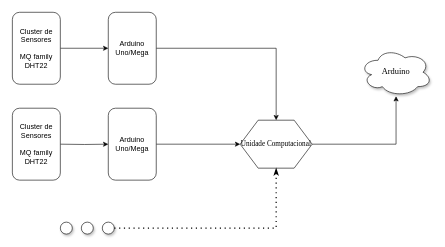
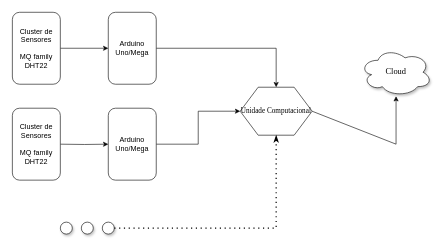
- <mxCell id="16" value="Arduino" style="ellipse;shape=cloud;whiteSpace=wrap;html=1;shadow=1;fontFamily=Verdana;fontSize=14;" vertex="1" parent="1"><mxGeometry x="600" y="80" width="120" height="80" as="geometry" /></mxCell>
+ <mxCell id="16" value="Cloud" style="ellipse;shape=cloud;whiteSpace=wrap;html=1;shadow=1;fontFamily=Verdana;fontSize=14;" vertex="1" parent="1"><mxGeometry x="600" y="80" width="120" height="80" as="geometry" /></mxCell>
- <mxCell id="2" value="Unidade Computacional" style="shape=hexagon;perimeter=hexagonPerimeter;whiteSpace=wrap;html=1;rounded=0;shadow=0;labelBackgroundColor=none;strokeWidth=1;fontFamily=Verdana;fontSize=12;align=center;" parent="1" vertex="1"><mxGeometry x="400" y="200" width="120" height="80" as="geometry" /></mxCell>
+ <mxCell id="2" value="Unidade Computacional" style="shape=hexagon;perimeter=hexagonPerimeter;whiteSpace=wrap;html=1;rounded=0;shadow=0;labelBackgroundColor=none;strokeWidth=1;fontFamily=Verdana;fontSize=12;align=center;" parent="1" vertex="1"><mxGeometry x="400" y="145" width="120" height="80" as="geometry" /></mxCell>
